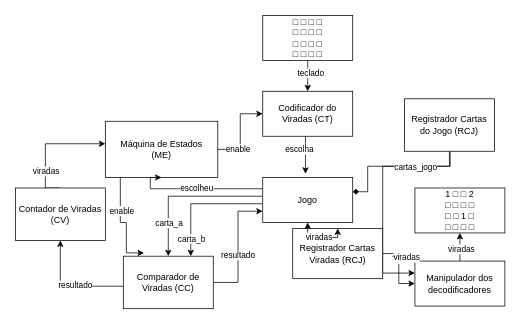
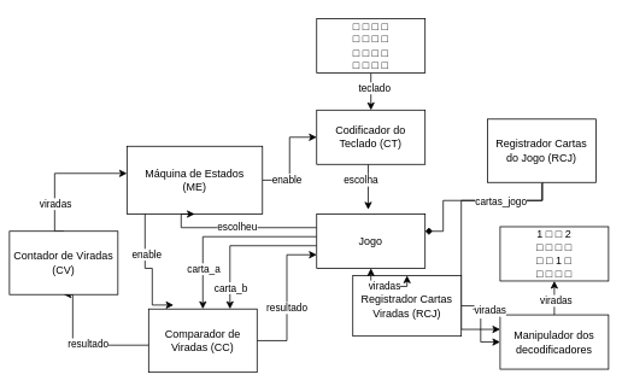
- <mxCell id="4" value="Codificador do Viradas (CT)" style="rounded=0;whiteSpace=wrap;html=1;" parent="1" vertex="1"><mxGeometry x="350" y="121" width="120" height="60" as="geometry" /></mxCell>
+ <mxCell id="4" value="Codificador do Teclado (CT)" style="rounded=0;whiteSpace=wrap;html=1;" parent="1" vertex="1"><mxGeometry x="350" y="121" width="120" height="60" as="geometry" /></mxCell>
- <mxCell id="28" value="Contador de Viradas&lt;br&gt;(CV)" style="rounded=0;whiteSpace=wrap;html=1;" parent="1" vertex="1"><mxGeometry x="20" y="250" width="120" height="70" as="geometry" /></mxCell>
+ <mxCell id="28" value="Contador de Viradas&lt;br&gt;(CV)" style="rounded=0;whiteSpace=wrap;html=1;" parent="1" vertex="1"><mxGeometry x="10" y="255" width="120" height="70" as="geometry" /></mxCell>
